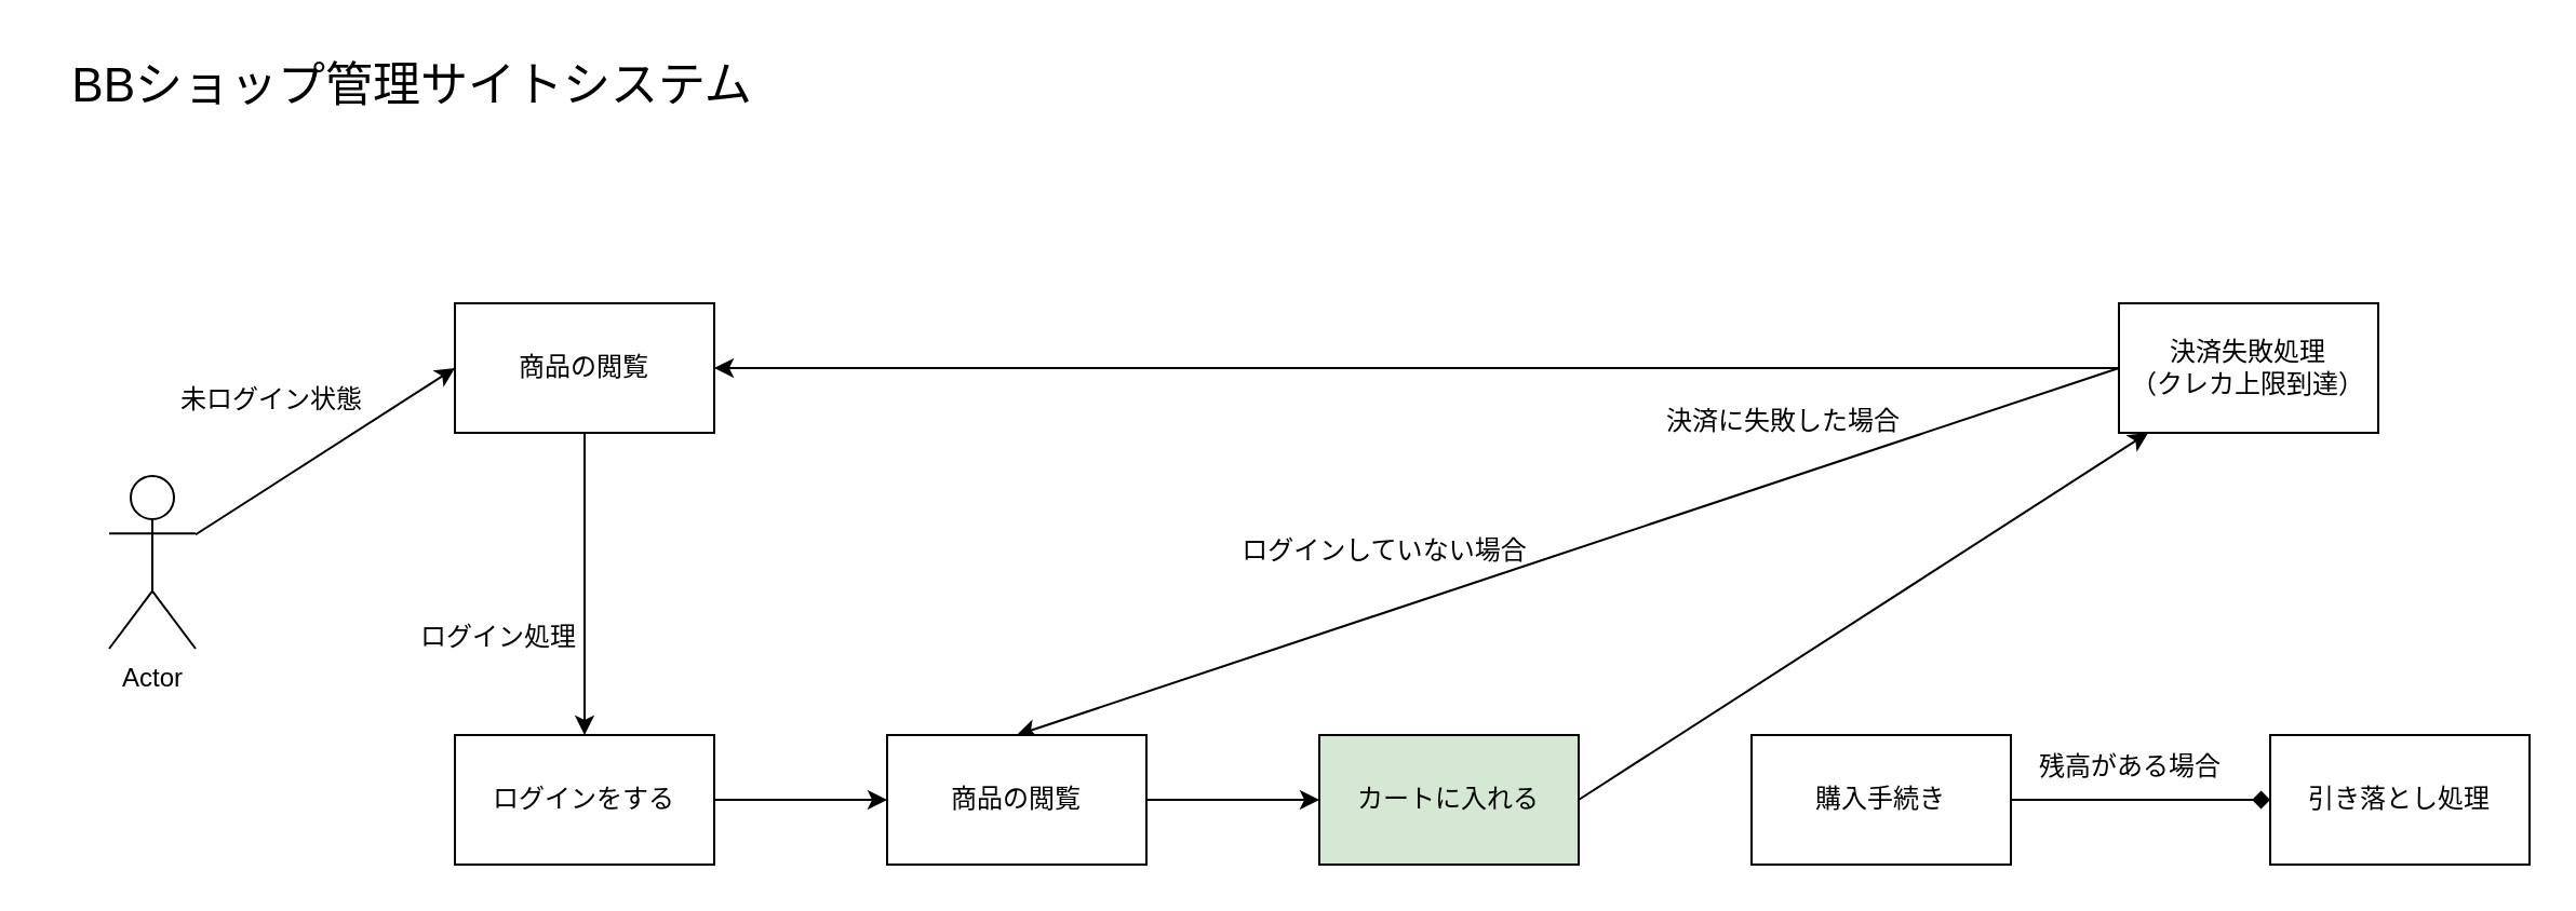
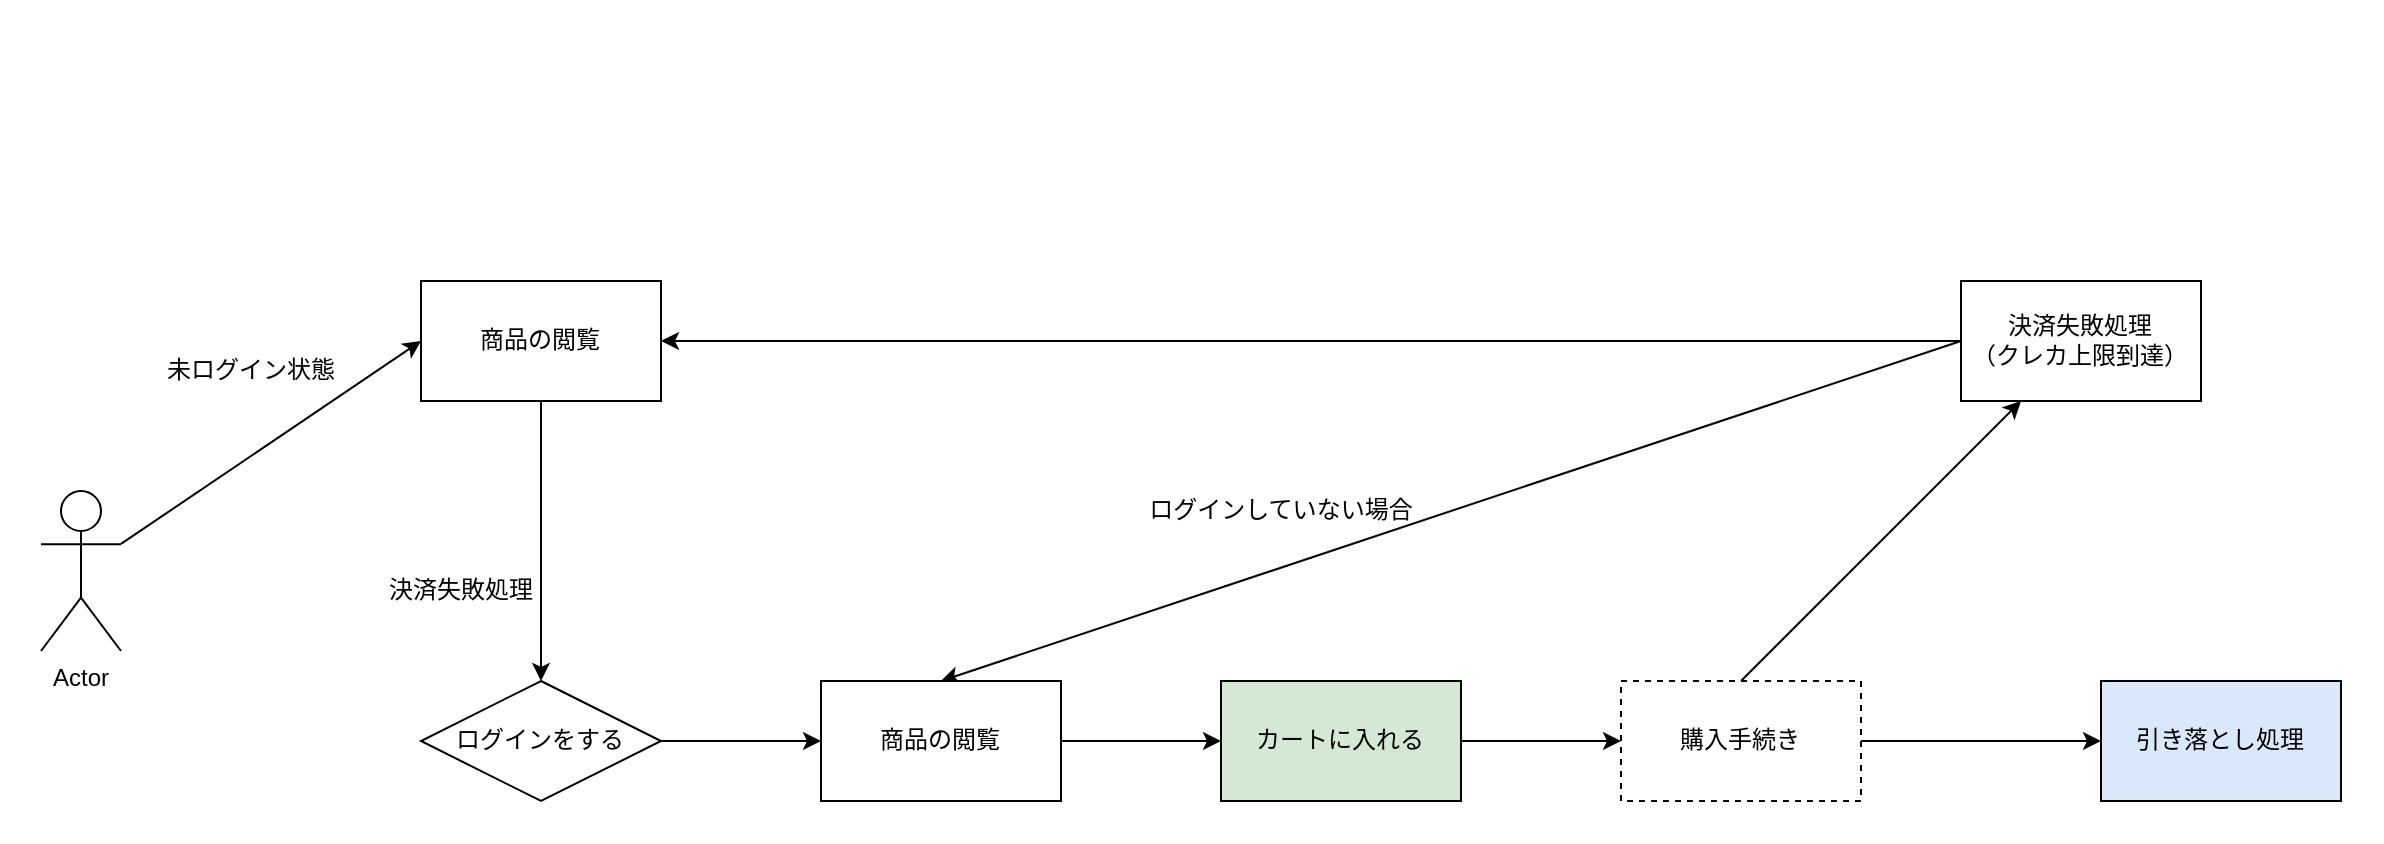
- <mxCell id="2" value="&lt;font style=&quot;font-size: 22px;&quot;&gt;BBショップ管理サイトシステム&lt;/font&gt;" style="text;html=1;align=center;verticalAlign=middle;resizable=0;points=[];autosize=1;strokeColor=none;fillColor=none;" parent="1" vertex="1"><mxGeometry x="20" y="20" width="340" height="40" as="geometry" /></mxCell>
- <mxCell id="13" value="決済に失敗した場合" style="text;strokeColor=none;align=center;fillColor=none;html=1;verticalAlign=middle;whiteSpace=wrap;rounded=0;" parent="1" vertex="1"><mxGeometry x="770" y="180" width="110" height="30" as="geometry" /></mxCell>
- <mxCell id="3" value="Actor" style="shape=umlActor;verticalLabelPosition=bottom;verticalAlign=top;html=1;outlineConnect=0;" parent="1" vertex="1"><mxGeometry x="50" y="220" width="40" height="80" as="geometry" /></mxCell>
+ <mxCell id="3" value="Actor" style="shape=umlActor;verticalLabelPosition=bottom;verticalAlign=top;html=1;outlineConnect=0;" parent="1" vertex="1"><mxGeometry x="20" y="245" width="40" height="80" as="geometry" /></mxCell>
+ <mxCell id="21" value="" style="endArrow=classic;html=1;rounded=0;exitX=0.5;exitY=0;exitDx=0;exitDy=0;entryX=0.25;entryY=1;entryDx=0;entryDy=0;" parent="1" source="10" target="11" edge="1"><mxGeometry width="50" height="50" relative="1" as="geometry"><mxPoint x="360" y="540" as="sourcePoint" /><mxPoint x="440" y="540" as="targetPoint" /></mxGeometry></mxCell>
- <mxCell id="24" value="" style="endArrow=classic;html=1;rounded=0;exitX=1;exitY=0.5;exitDx=0;exitDy=0;" parent="1" source="23" target="11" edge="1"><mxGeometry width="50" height="50" relative="1" as="geometry"><mxPoint x="720" y="460" as="sourcePoint" /><mxPoint x="800" y="460" as="targetPoint" /></mxGeometry></mxCell>
+ <mxCell id="24" value="" style="endArrow=classic;html=1;rounded=0;exitX=1;exitY=0.5;exitDx=0;exitDy=0;entryX=0;entryY=0.5;entryDx=0;entryDy=0;" parent="1" source="23" target="10" edge="1"><mxGeometry width="50" height="50" relative="1" as="geometry"><mxPoint x="720" y="460" as="sourcePoint" /><mxPoint x="800" y="460" as="targetPoint" /></mxGeometry></mxCell>
- <mxCell id="8" value="ログイン処理" style="text;html=1;align=center;verticalAlign=middle;resizable=0;points=[];autosize=1;strokeColor=none;fillColor=none;" parent="1" vertex="1"><mxGeometry x="180" y="280" width="100" height="30" as="geometry" /></mxCell>
+ <mxCell id="8" value="決済失敗処理" style="text;html=1;align=center;verticalAlign=middle;resizable=0;points=[];autosize=1;strokeColor=none;fillColor=none;" parent="1" vertex="1"><mxGeometry x="180" y="280" width="100" height="30" as="geometry" /></mxCell>
- <mxCell id="14" value="残高がある場合" style="text;html=1;align=center;verticalAlign=middle;resizable=0;points=[];autosize=1;strokeColor=none;fillColor=none;" parent="1" vertex="1"><mxGeometry x="930" y="340" width="110" height="30" as="geometry" /></mxCell>
- <mxCell id="7" value="ログインをする" style="rounded=0;whiteSpace=wrap;html=1;" parent="1" vertex="1"><mxGeometry x="210" y="340" width="120" height="60" as="geometry" /></mxCell>
+ <mxCell id="7" value="ログインをする" style="rhombus;whiteSpace=wrap;html=1;" parent="1" vertex="1"><mxGeometry x="210" y="340" width="120" height="60" as="geometry" /></mxCell>
- <mxCell id="10" value="購入手続き" style="rounded=0;whiteSpace=wrap;html=1;" parent="1" vertex="1"><mxGeometry x="810" y="340" width="120" height="60" as="geometry" /></mxCell>
+ <mxCell id="10" value="購入手続き" style="rounded=0;whiteSpace=wrap;html=1;dashed=1;" parent="1" vertex="1"><mxGeometry x="810" y="340" width="120" height="60" as="geometry" /></mxCell>
- <mxCell id="22" value="" style="endArrow=diamond;html=1;rounded=0;exitX=1;exitY=0.5;exitDx=0;exitDy=0;entryX=0;entryY=0.5;entryDx=0;entryDy=0;" parent="1" source="10" target="12" edge="1"><mxGeometry width="50" height="50" relative="1" as="geometry"><mxPoint x="500" y="530" as="sourcePoint" /><mxPoint x="580" y="530" as="targetPoint" /></mxGeometry></mxCell>
+ <mxCell id="22" value="" style="endArrow=classic;html=1;rounded=0;exitX=1;exitY=0.5;exitDx=0;exitDy=0;entryX=0;entryY=0.5;entryDx=0;entryDy=0;" parent="1" source="10" target="12" edge="1"><mxGeometry width="50" height="50" relative="1" as="geometry"><mxPoint x="500" y="530" as="sourcePoint" /><mxPoint x="580" y="530" as="targetPoint" /></mxGeometry></mxCell>
- <mxCell id="12" value="引き落とし処理" style="rounded=0;whiteSpace=wrap;html=1;" parent="1" vertex="1"><mxGeometry x="1050" y="340" width="120" height="60" as="geometry" /></mxCell>
+ <mxCell id="12" value="引き落とし処理" style="rounded=0;whiteSpace=wrap;html=1;fillColor=#dae8fc;" parent="1" vertex="1"><mxGeometry x="1050" y="340" width="120" height="60" as="geometry" /></mxCell>
